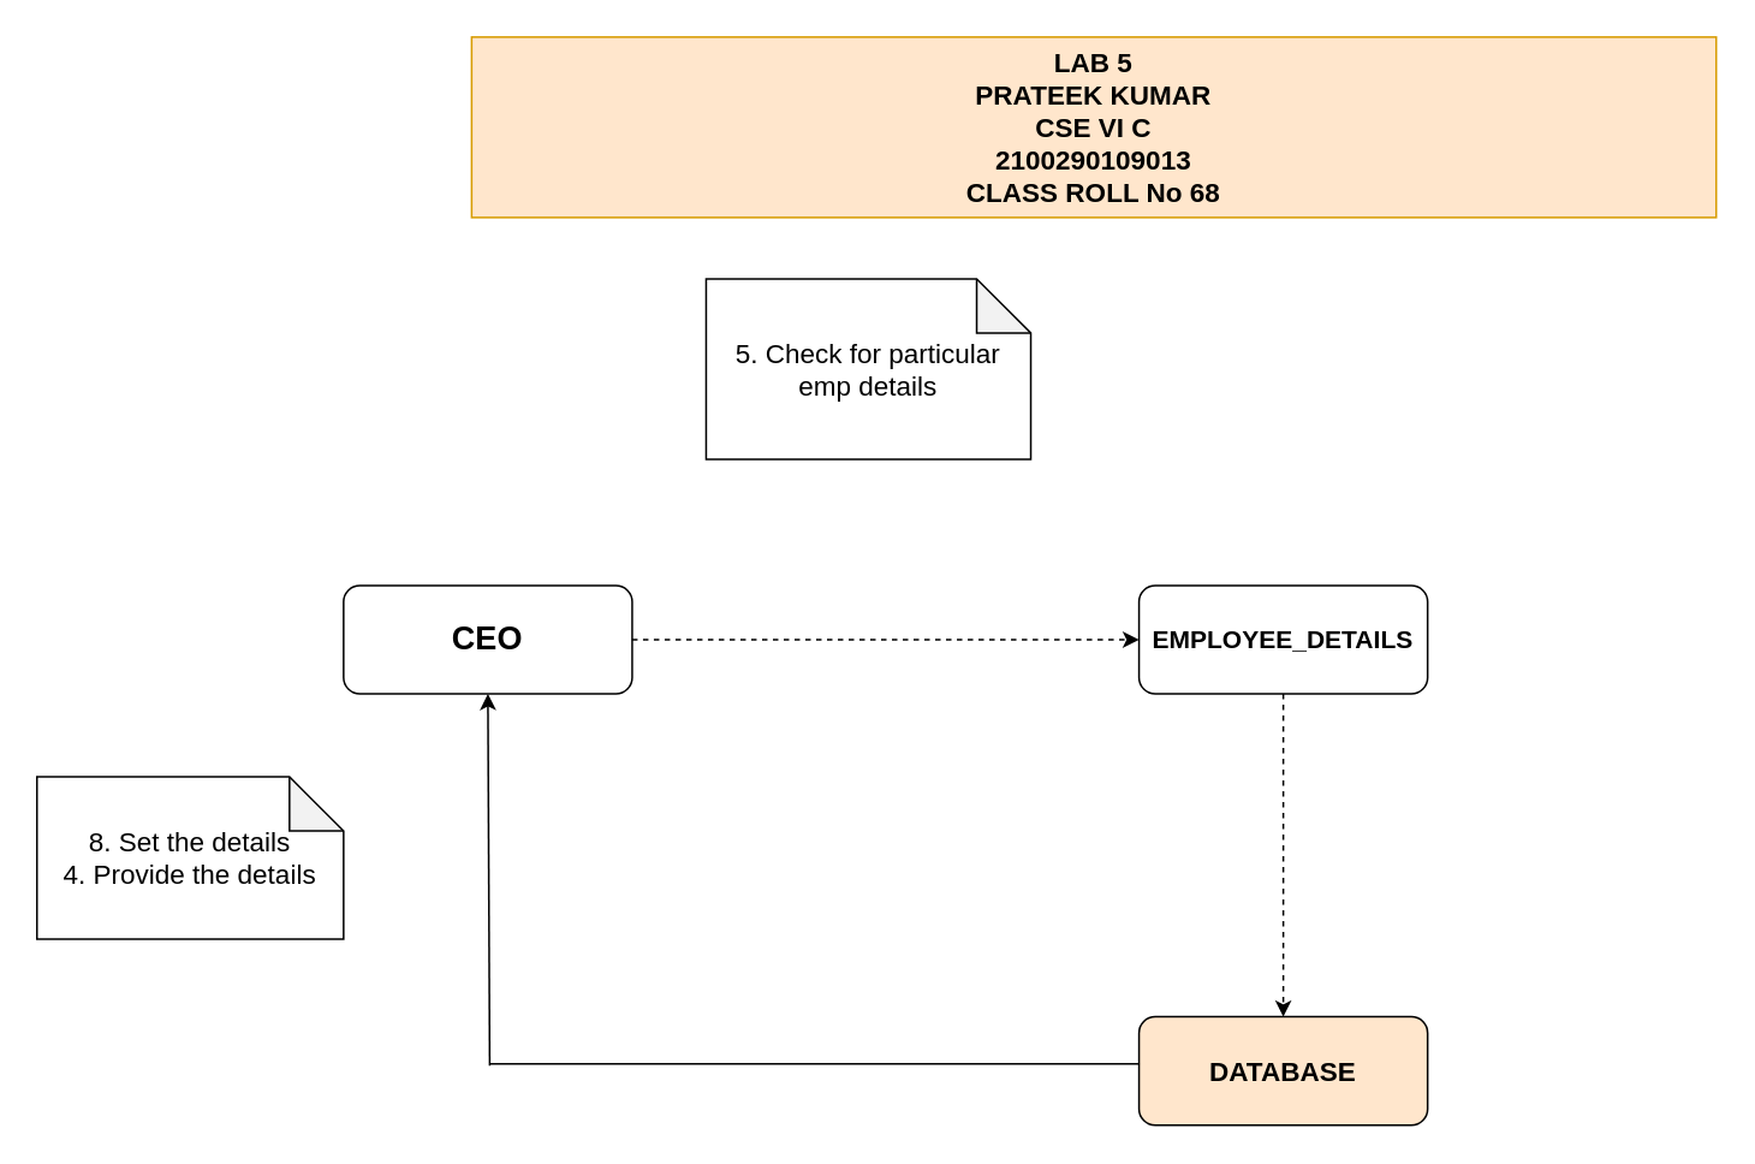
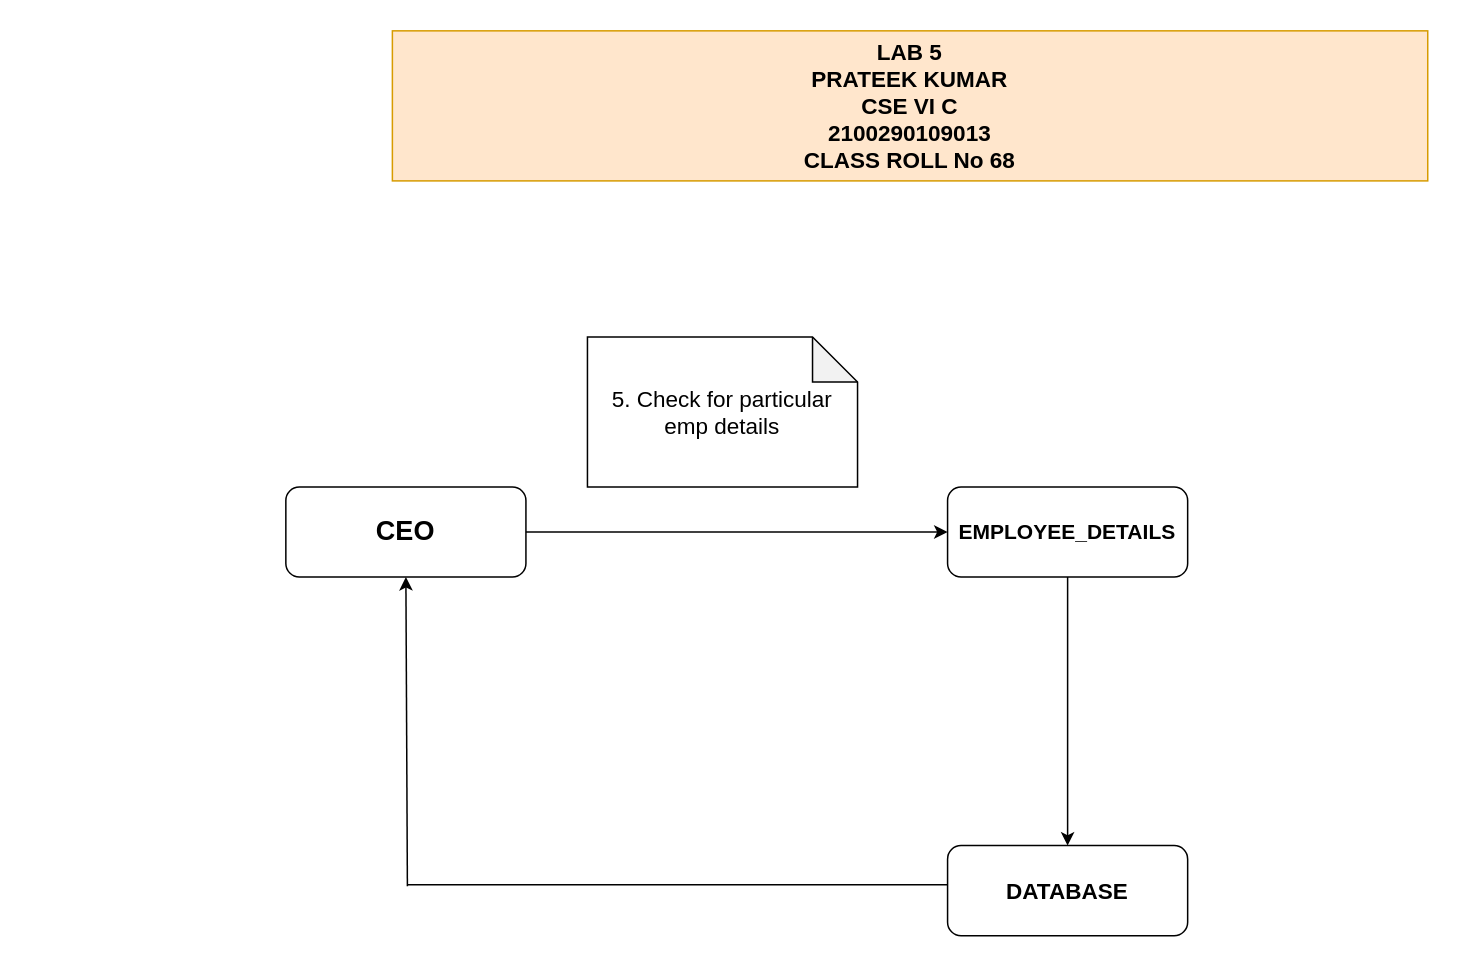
- <mxCell id="9" value="&lt;font style=&quot;font-size: 15px;&quot;&gt;5. Check for particular emp details&lt;/font&gt;" style="shape=note;whiteSpace=wrap;html=1;backgroundOutline=1;darkOpacity=0.05;" vertex="1" parent="1"><mxGeometry x="391" y="154" width="180" height="100" as="geometry" /></mxCell>
+ <mxCell id="9" value="&lt;font style=&quot;font-size: 15px;&quot;&gt;5. Check for particular emp details&lt;/font&gt;" style="shape=note;whiteSpace=wrap;html=1;backgroundOutline=1;darkOpacity=0.05;" vertex="1" parent="1"><mxGeometry x="391" y="224" width="180" height="100" as="geometry" /></mxCell>
- <mxCell id="5" value="" style="endArrow=classic;html=1;rounded=0;exitX=1;exitY=0.5;exitDx=0;exitDy=0;entryX=0;entryY=0.5;entryDx=0;entryDy=0;dashed=1;" edge="1" parent="1" source="2" target="3"><mxGeometry width="50" height="50" relative="1" as="geometry"><mxPoint x="421" y="340" as="sourcePoint" /><mxPoint x="471" y="290" as="targetPoint" /></mxGeometry></mxCell>
+ <mxCell id="5" value="" style="endArrow=classic;html=1;rounded=0;exitX=1;exitY=0.5;exitDx=0;exitDy=0;entryX=0;entryY=0.5;entryDx=0;entryDy=0;" edge="1" parent="1" source="2" target="3"><mxGeometry width="50" height="50" relative="1" as="geometry"><mxPoint x="421" y="340" as="sourcePoint" /><mxPoint x="471" y="290" as="targetPoint" /></mxGeometry></mxCell>
- <mxCell id="6" value="" style="endArrow=classic;html=1;rounded=0;entryX=0.5;entryY=0;entryDx=0;entryDy=0;exitX=0.5;exitY=1;exitDx=0;exitDy=0;dashed=1;" edge="1" parent="1" source="3" target="4"><mxGeometry width="50" height="50" relative="1" as="geometry"><mxPoint x="421" y="340" as="sourcePoint" /><mxPoint x="471" y="290" as="targetPoint" /></mxGeometry></mxCell>
+ <mxCell id="6" value="" style="endArrow=classic;html=1;rounded=0;entryX=0.5;entryY=0;entryDx=0;entryDy=0;exitX=0.5;exitY=1;exitDx=0;exitDy=0;" edge="1" parent="1" source="3" target="4"><mxGeometry width="50" height="50" relative="1" as="geometry"><mxPoint x="421" y="340" as="sourcePoint" /><mxPoint x="471" y="290" as="targetPoint" /></mxGeometry></mxCell>
- <mxCell id="10" value="&lt;font style=&quot;font-size: 15px;&quot;&gt;8. Set the details&lt;br&gt;4. Provide the details&lt;/font&gt;" style="shape=note;whiteSpace=wrap;html=1;backgroundOutline=1;darkOpacity=0.05;" vertex="1" parent="1"><mxGeometry x="20" y="430" width="170" height="90" as="geometry" /></mxCell>
- <mxCell id="4" value="&lt;b&gt;&lt;font style=&quot;font-size: 15px;&quot;&gt;DATABASE&lt;/font&gt;&lt;/b&gt;" style="rounded=1;whiteSpace=wrap;html=1;fillColor=#ffe6cc;" vertex="1" parent="1"><mxGeometry x="631" y="563" width="160" height="60" as="geometry" /></mxCell>
+ <mxCell id="4" value="&lt;b&gt;&lt;font style=&quot;font-size: 15px;&quot;&gt;DATABASE&lt;/font&gt;&lt;/b&gt;" style="rounded=1;whiteSpace=wrap;html=1;" vertex="1" parent="1"><mxGeometry x="631" y="563" width="160" height="60" as="geometry" /></mxCell>
